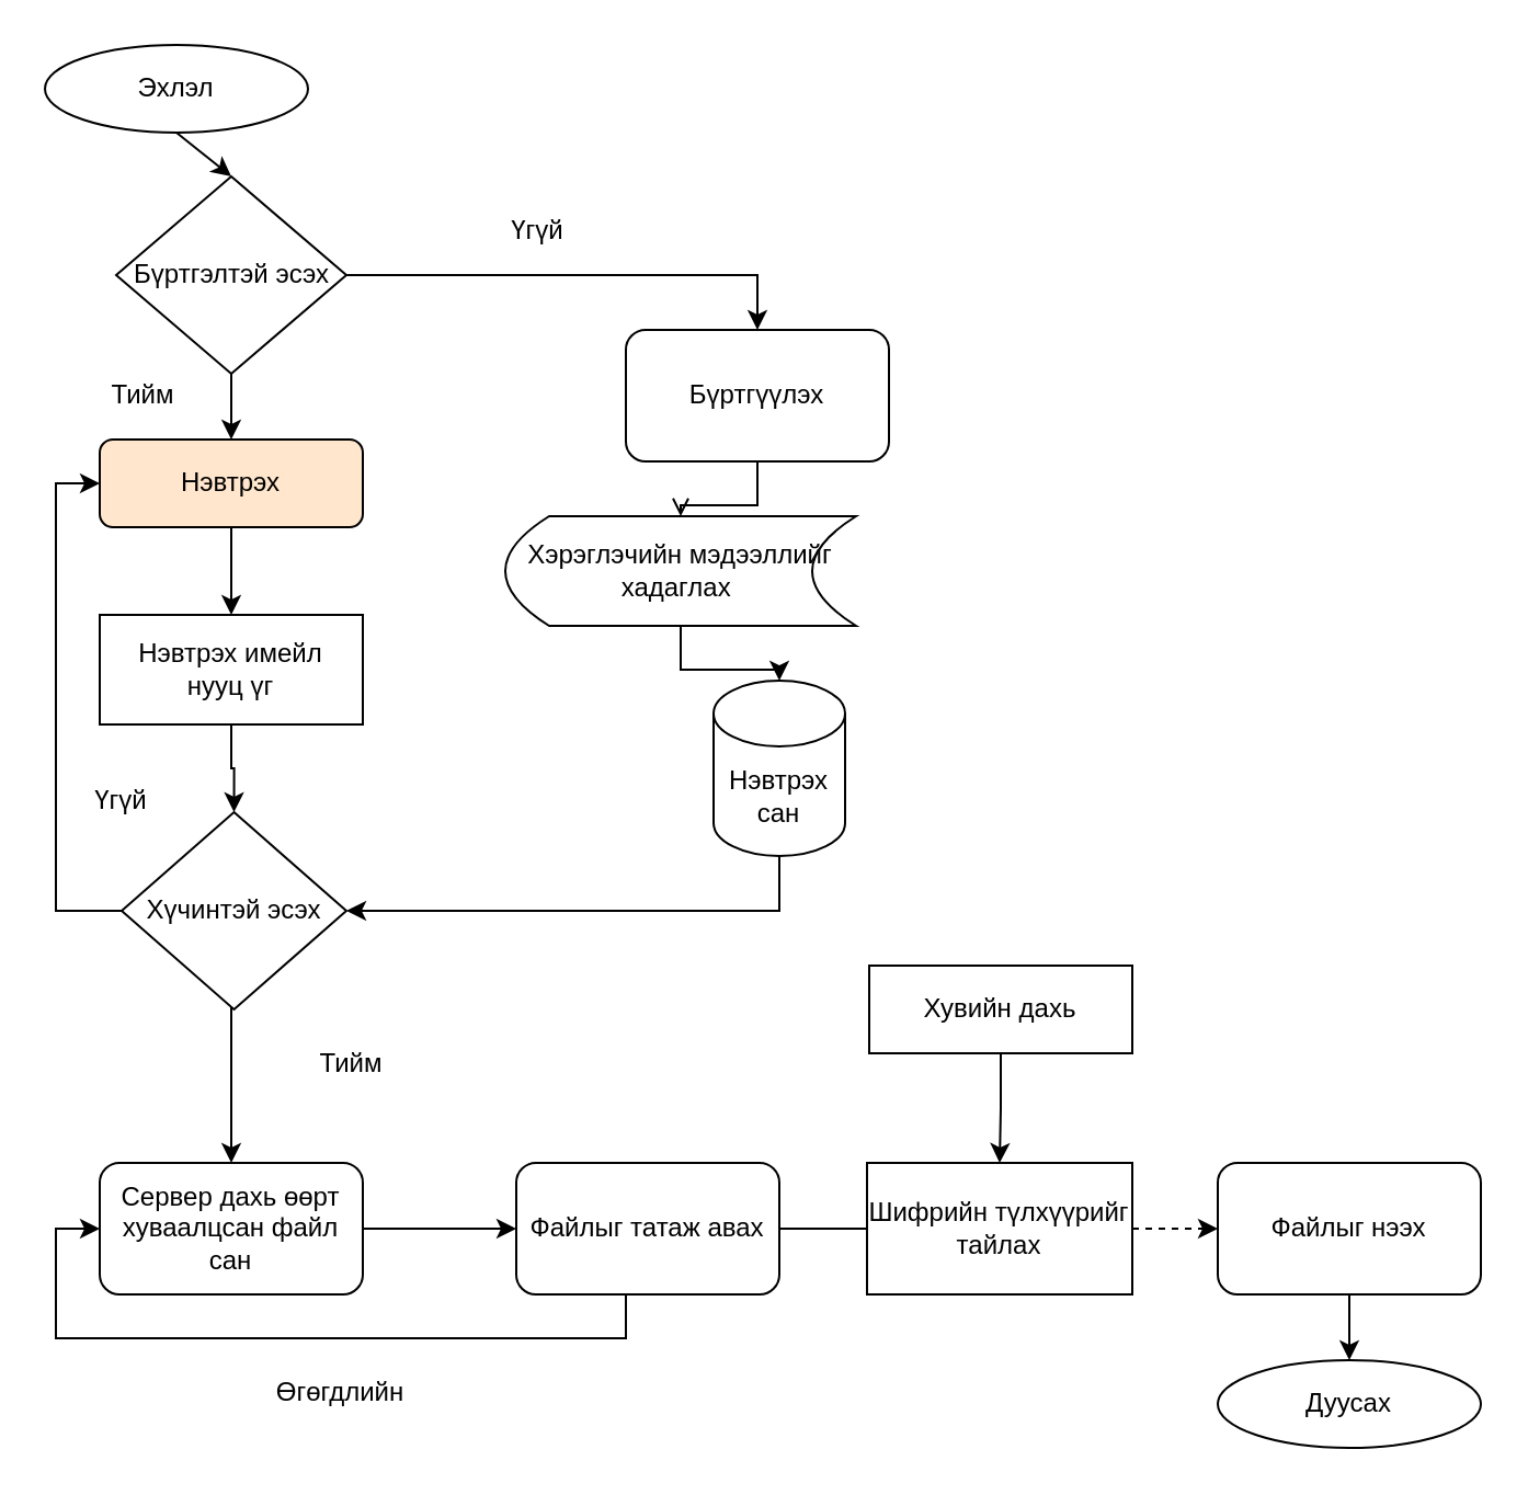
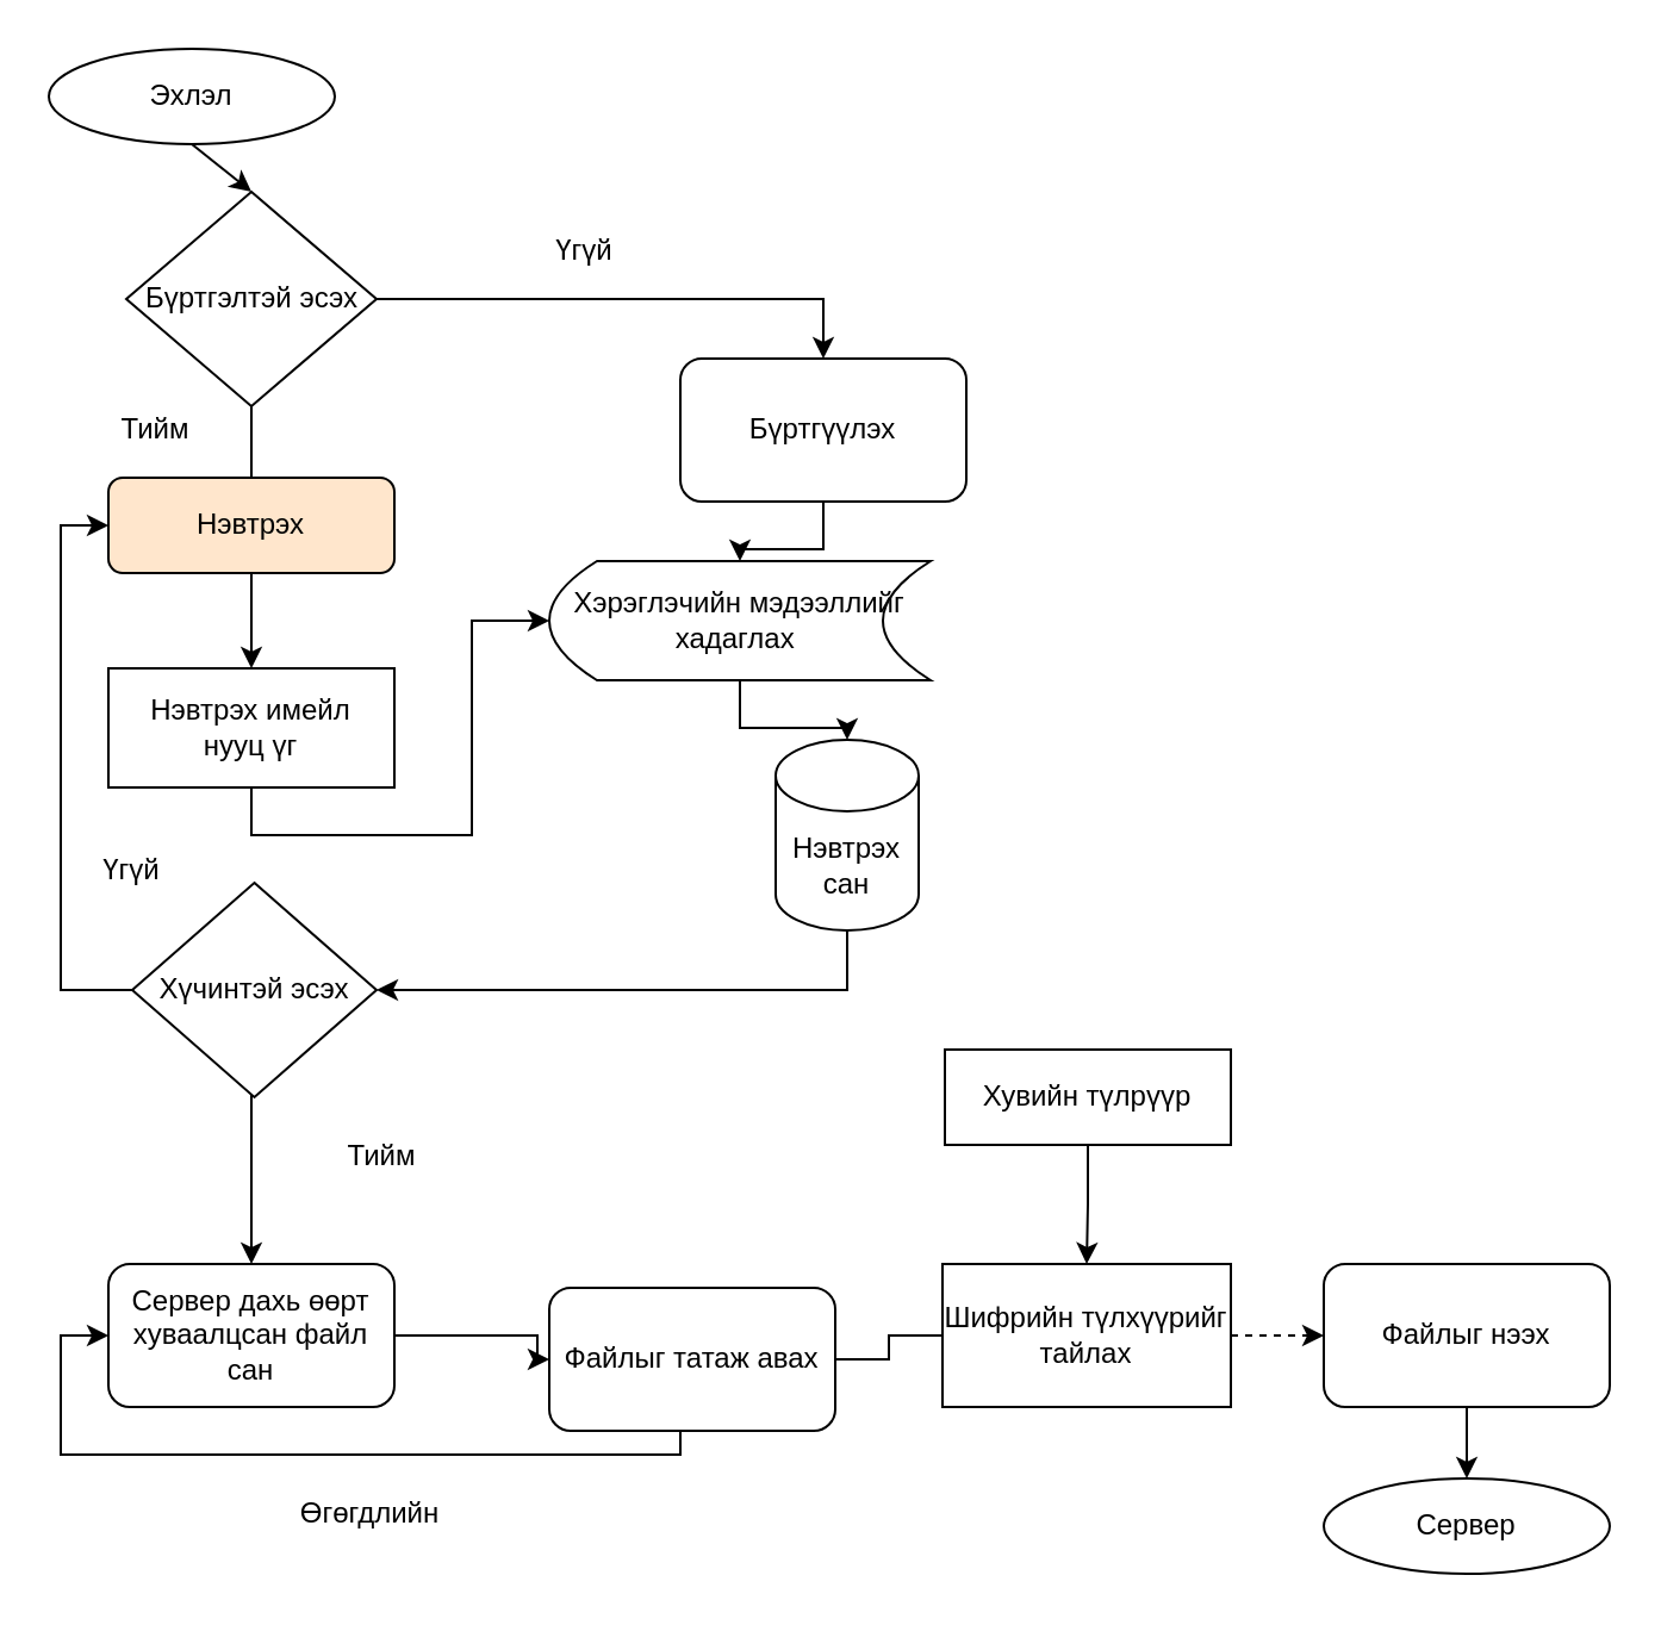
- <mxCell id="4" style="edgeStyle=orthogonalEdgeStyle;rounded=0;orthogonalLoop=1;jettySize=auto;html=1;entryX=0.5;entryY=0;entryDx=0;entryDy=0;" edge="1" parent="1" source="5" target="9"><mxGeometry relative="1" as="geometry" /></mxCell>
+ <mxCell id="4" style="edgeStyle=orthogonalEdgeStyle;rounded=0;orthogonalLoop=1;jettySize=auto;html=1;entryX=0.5;entryY=0;entryDx=0;entryDy=0;endArrow=none;" edge="1" parent="1" source="5" target="9"><mxGeometry relative="1" as="geometry" /></mxCell>
- <mxCell id="6" style="edgeStyle=orthogonalEdgeStyle;rounded=0;orthogonalLoop=1;jettySize=auto;html=1;exitX=0.5;exitY=1;exitDx=0;exitDy=0;entryX=0.5;entryY=0;entryDx=0;entryDy=0;endArrow=open;" edge="1" parent="1" source="7" target="31"><mxGeometry relative="1" as="geometry" /></mxCell>
+ <mxCell id="6" style="edgeStyle=orthogonalEdgeStyle;rounded=0;orthogonalLoop=1;jettySize=auto;html=1;exitX=0.5;exitY=1;exitDx=0;exitDy=0;entryX=0.5;entryY=0;entryDx=0;entryDy=0;" edge="1" parent="1" source="7" target="31"><mxGeometry relative="1" as="geometry" /></mxCell>
- <mxCell id="10" style="edgeStyle=orthogonalEdgeStyle;rounded=0;orthogonalLoop=1;jettySize=auto;html=1;exitX=0.5;exitY=1;exitDx=0;exitDy=0;entryX=0.5;entryY=0;entryDx=0;entryDy=0;" edge="1" parent="1" source="11" target="14"><mxGeometry relative="1" as="geometry" /></mxCell>
+ <mxCell id="10" style="edgeStyle=orthogonalEdgeStyle;rounded=0;orthogonalLoop=1;jettySize=auto;html=1;exitX=0.5;exitY=1;exitDx=0;exitDy=0;" edge="1" parent="1" source="11" target="31"><mxGeometry relative="1" as="geometry" /></mxCell>
- <mxCell id="25" value="Хувийн дахь" style="rounded=0;whiteSpace=wrap;html=1;" vertex="1" parent="1"><mxGeometry x="396" y="440" width="120" height="40" as="geometry" /></mxCell>
+ <mxCell id="25" value="Хувийн түлрүүр" style="rounded=0;whiteSpace=wrap;html=1;" vertex="1" parent="1"><mxGeometry x="396" y="440" width="120" height="40" as="geometry" /></mxCell>
- <mxCell id="19" value="Файлыг татаж авах" style="rounded=1;whiteSpace=wrap;html=1;" vertex="1" parent="1"><mxGeometry x="235" y="530" width="120" height="60" as="geometry" /></mxCell>
+ <mxCell id="19" value="Файлыг татаж авах" style="rounded=1;whiteSpace=wrap;html=1;" vertex="1" parent="1"><mxGeometry x="230" y="540" width="120" height="60" as="geometry" /></mxCell>
- <mxCell id="26" value="Дуусах" style="ellipse;whiteSpace=wrap;html=1;" vertex="1" parent="1"><mxGeometry x="555" y="620" width="120" height="40" as="geometry" /></mxCell>
+ <mxCell id="26" value="Сервер" style="ellipse;whiteSpace=wrap;html=1;" vertex="1" parent="1"><mxGeometry x="555" y="620" width="120" height="40" as="geometry" /></mxCell>
